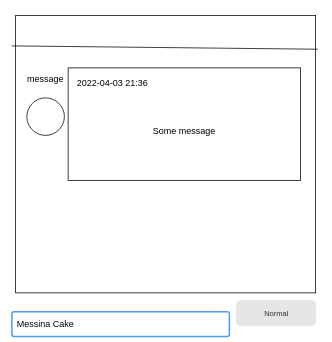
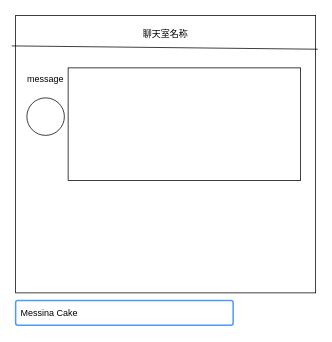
+ <mxCell id="11" value="聊天室名称" style="text;html=1;strokeColor=none;fillColor=none;align=center;verticalAlign=middle;whiteSpace=wrap;rounded=0;" parent="1" vertex="1"><mxGeometry x="170" y="30" width="100" height="30" as="geometry" /></mxCell>
- <mxCell id="7" value="2022-04-03 21:36" style="text;html=1;strokeColor=none;fillColor=none;align=left;verticalAlign=middle;whiteSpace=wrap;rounded=0;" parent="1" vertex="1"><mxGeometry x="100" y="100" width="280" height="20" as="geometry" /></mxCell>
- <mxCell id="8" value="Some message" style="text;html=1;strokeColor=none;fillColor=none;align=center;verticalAlign=middle;whiteSpace=wrap;rounded=0;" parent="1" vertex="1"><mxGeometry x="100" y="120" width="290" height="110" as="geometry" /></mxCell>
- <mxCell id="2" value="Normal" style="rounded=1;html=1;shadow=0;dashed=0;whiteSpace=wrap;fontSize=10;fillColor=#E6E6E6;align=center;strokeColor=#E6E6E6;fontColor=#333333;" parent="1" vertex="1"><mxGeometry x="314.5" y="400" width="105.5" height="33.44" as="geometry" /></mxCell>
- <mxCell id="3" value="Messina Cake" style="rounded=1;arcSize=9;align=left;spacingLeft=5;strokeColor=#4C9AFF;html=1;strokeWidth=2;fontSize=12" parent="1" vertex="1"><mxGeometry x="15" y="415" width="290" height="33" as="geometry" /></mxCell>
+ <mxCell id="3" value="Messina Cake" style="rounded=1;arcSize=9;align=left;spacingLeft=5;strokeColor=#4C9AFF;html=1;strokeWidth=2;fontSize=12" parent="1" vertex="1"><mxGeometry x="20" y="400" width="290" height="33" as="geometry" /></mxCell>
